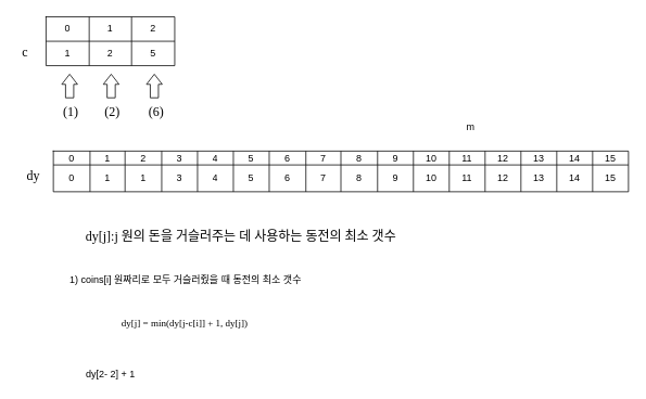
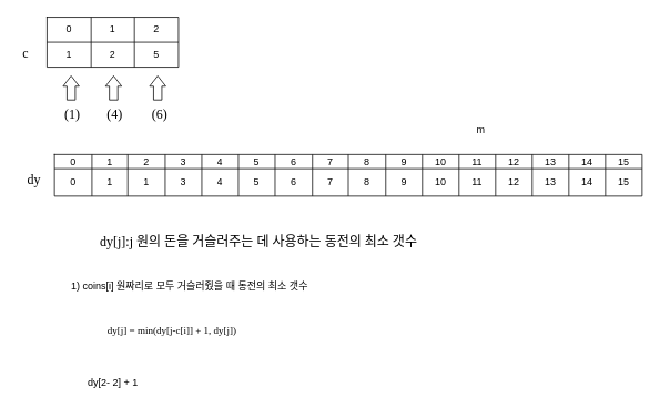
- <mxCell id="52" value="(2)" style="text;html=1;align=center;verticalAlign=middle;resizable=0;points=[];autosize=1;strokeColor=none;fontSize=16;fontFamily=Jetbrains Mono;" parent="1" vertex="1"><mxGeometry x="117" y="125" width="39" height="22" as="geometry" /></mxCell>
+ <mxCell id="52" value="(4)" style="text;html=1;align=center;verticalAlign=middle;resizable=0;points=[];autosize=1;strokeColor=none;fontSize=16;fontFamily=Jetbrains Mono;" parent="1" vertex="1"><mxGeometry x="117" y="125" width="39" height="22" as="geometry" /></mxCell>
- <mxCell id="38" value="dy[j]:j 원의 돈을 거슬러주는 데 사용하는 동전의 최소 갯수" style="text;html=1;align=center;verticalAlign=middle;resizable=0;points=[];autosize=1;strokeColor=none;fontSize=16;fontFamily=Jetbrains Mono;" parent="1" vertex="1"><mxGeometry x="50" y="279" width="490" height="22" as="geometry" /></mxCell>
+ <mxCell id="38" value="dy[j]:j 원의 돈을 거슬러주는 데 사용하는 동전의 최소 갯수" style="text;html=1;align=center;verticalAlign=middle;resizable=0;points=[];autosize=1;strokeColor=none;fontSize=16;fontFamily=Jetbrains Mono;" parent="1" vertex="1"><mxGeometry x="65" y="279" width="490" height="22" as="geometry" /></mxCell>
- <mxCell id="57" value="&lt;font face=&quot;Jetbrains Mono&quot; data-font-src=&quot;https://fonts.googleapis.com/css?family=Jetbrains+Mono&quot;&gt;dy[j] = min(dy[j-c[i]] + 1, dy[j])&lt;/font&gt;" style="text;html=1;align=center;verticalAlign=middle;resizable=0;points=[];autosize=1;strokeColor=none;" vertex="1" parent="1"><mxGeometry x="98" y="388" width="255" height="18" as="geometry" /></mxCell>
+ <mxCell id="57" value="&lt;font face=&quot;Jetbrains Mono&quot; data-font-src=&quot;https://fonts.googleapis.com/css?family=Jetbrains+Mono&quot;&gt;dy[j] = min(dy[j-c[i]] + 1, dy[j])&lt;/font&gt;" style="text;html=1;align=center;verticalAlign=middle;resizable=0;points=[];autosize=1;strokeColor=none;" vertex="1" parent="1"><mxGeometry x="78" y="388" width="255" height="18" as="geometry" /></mxCell>
